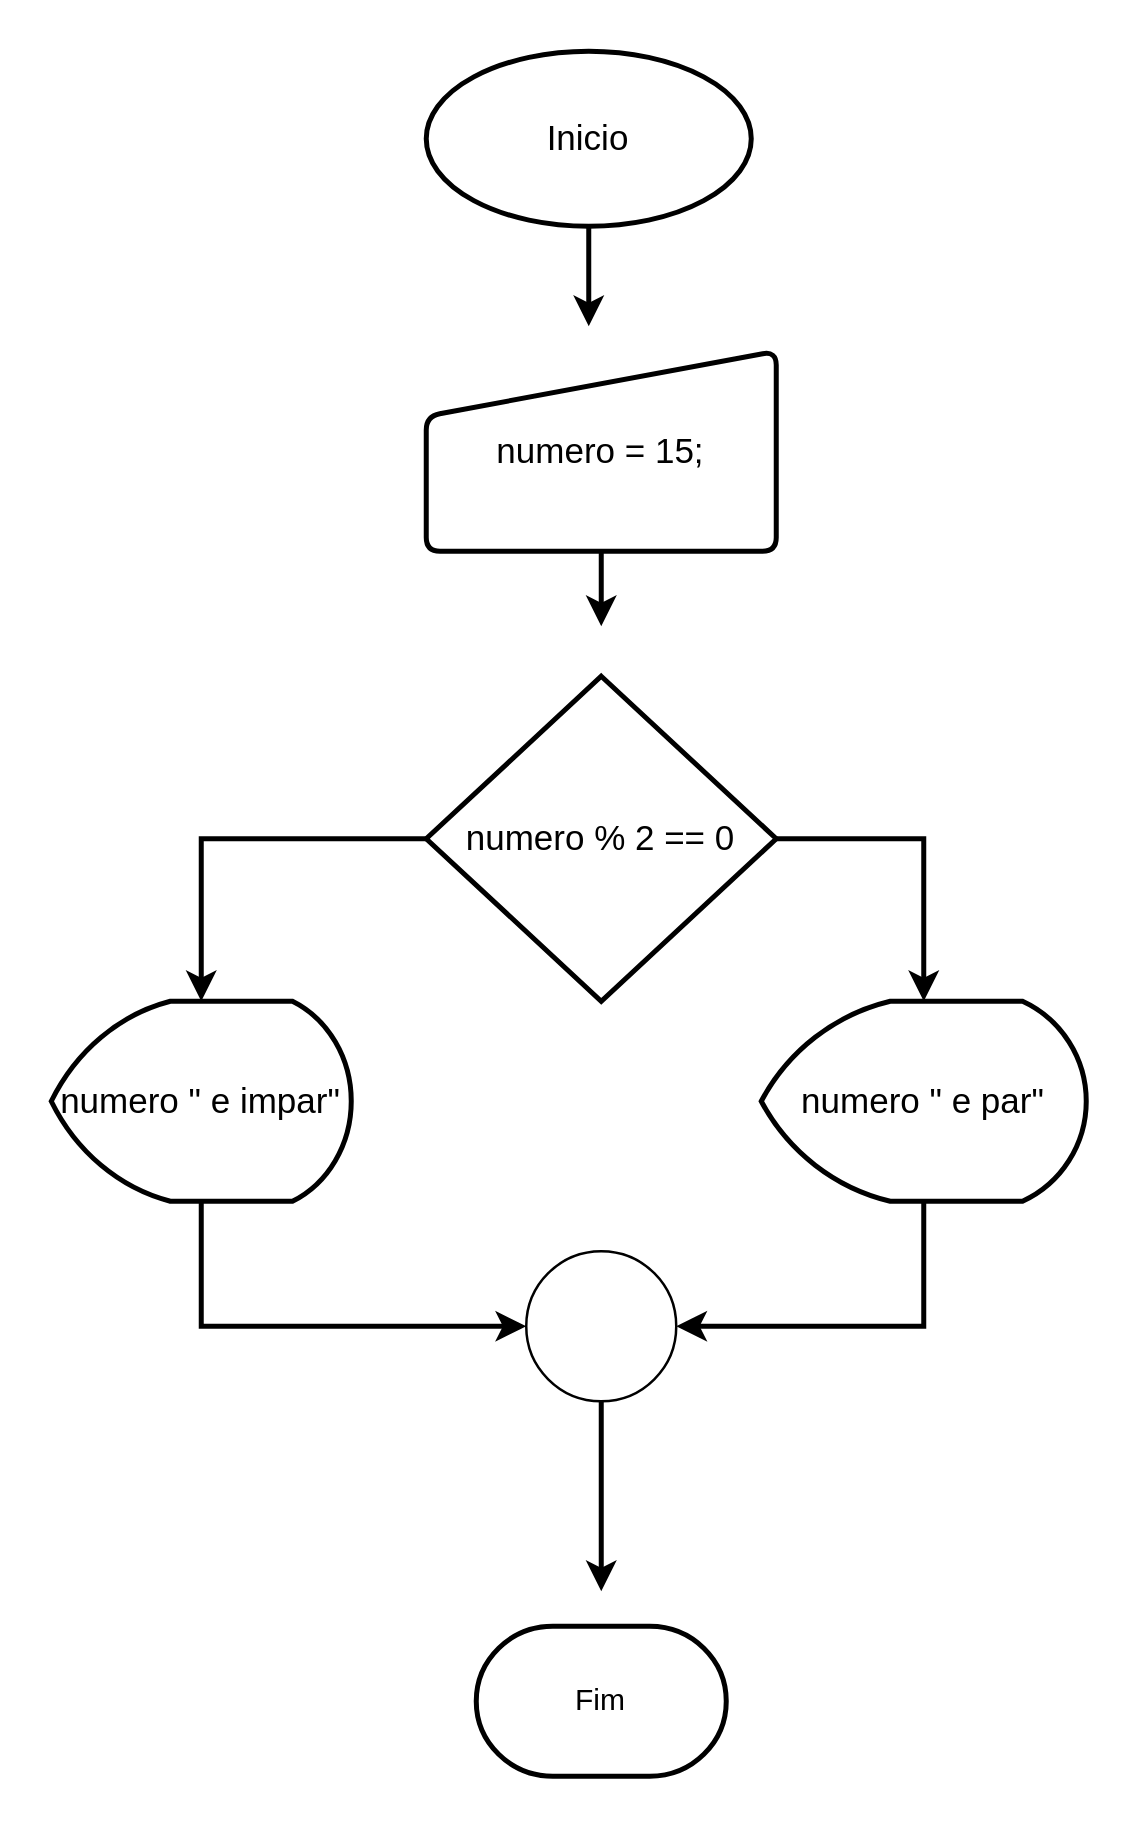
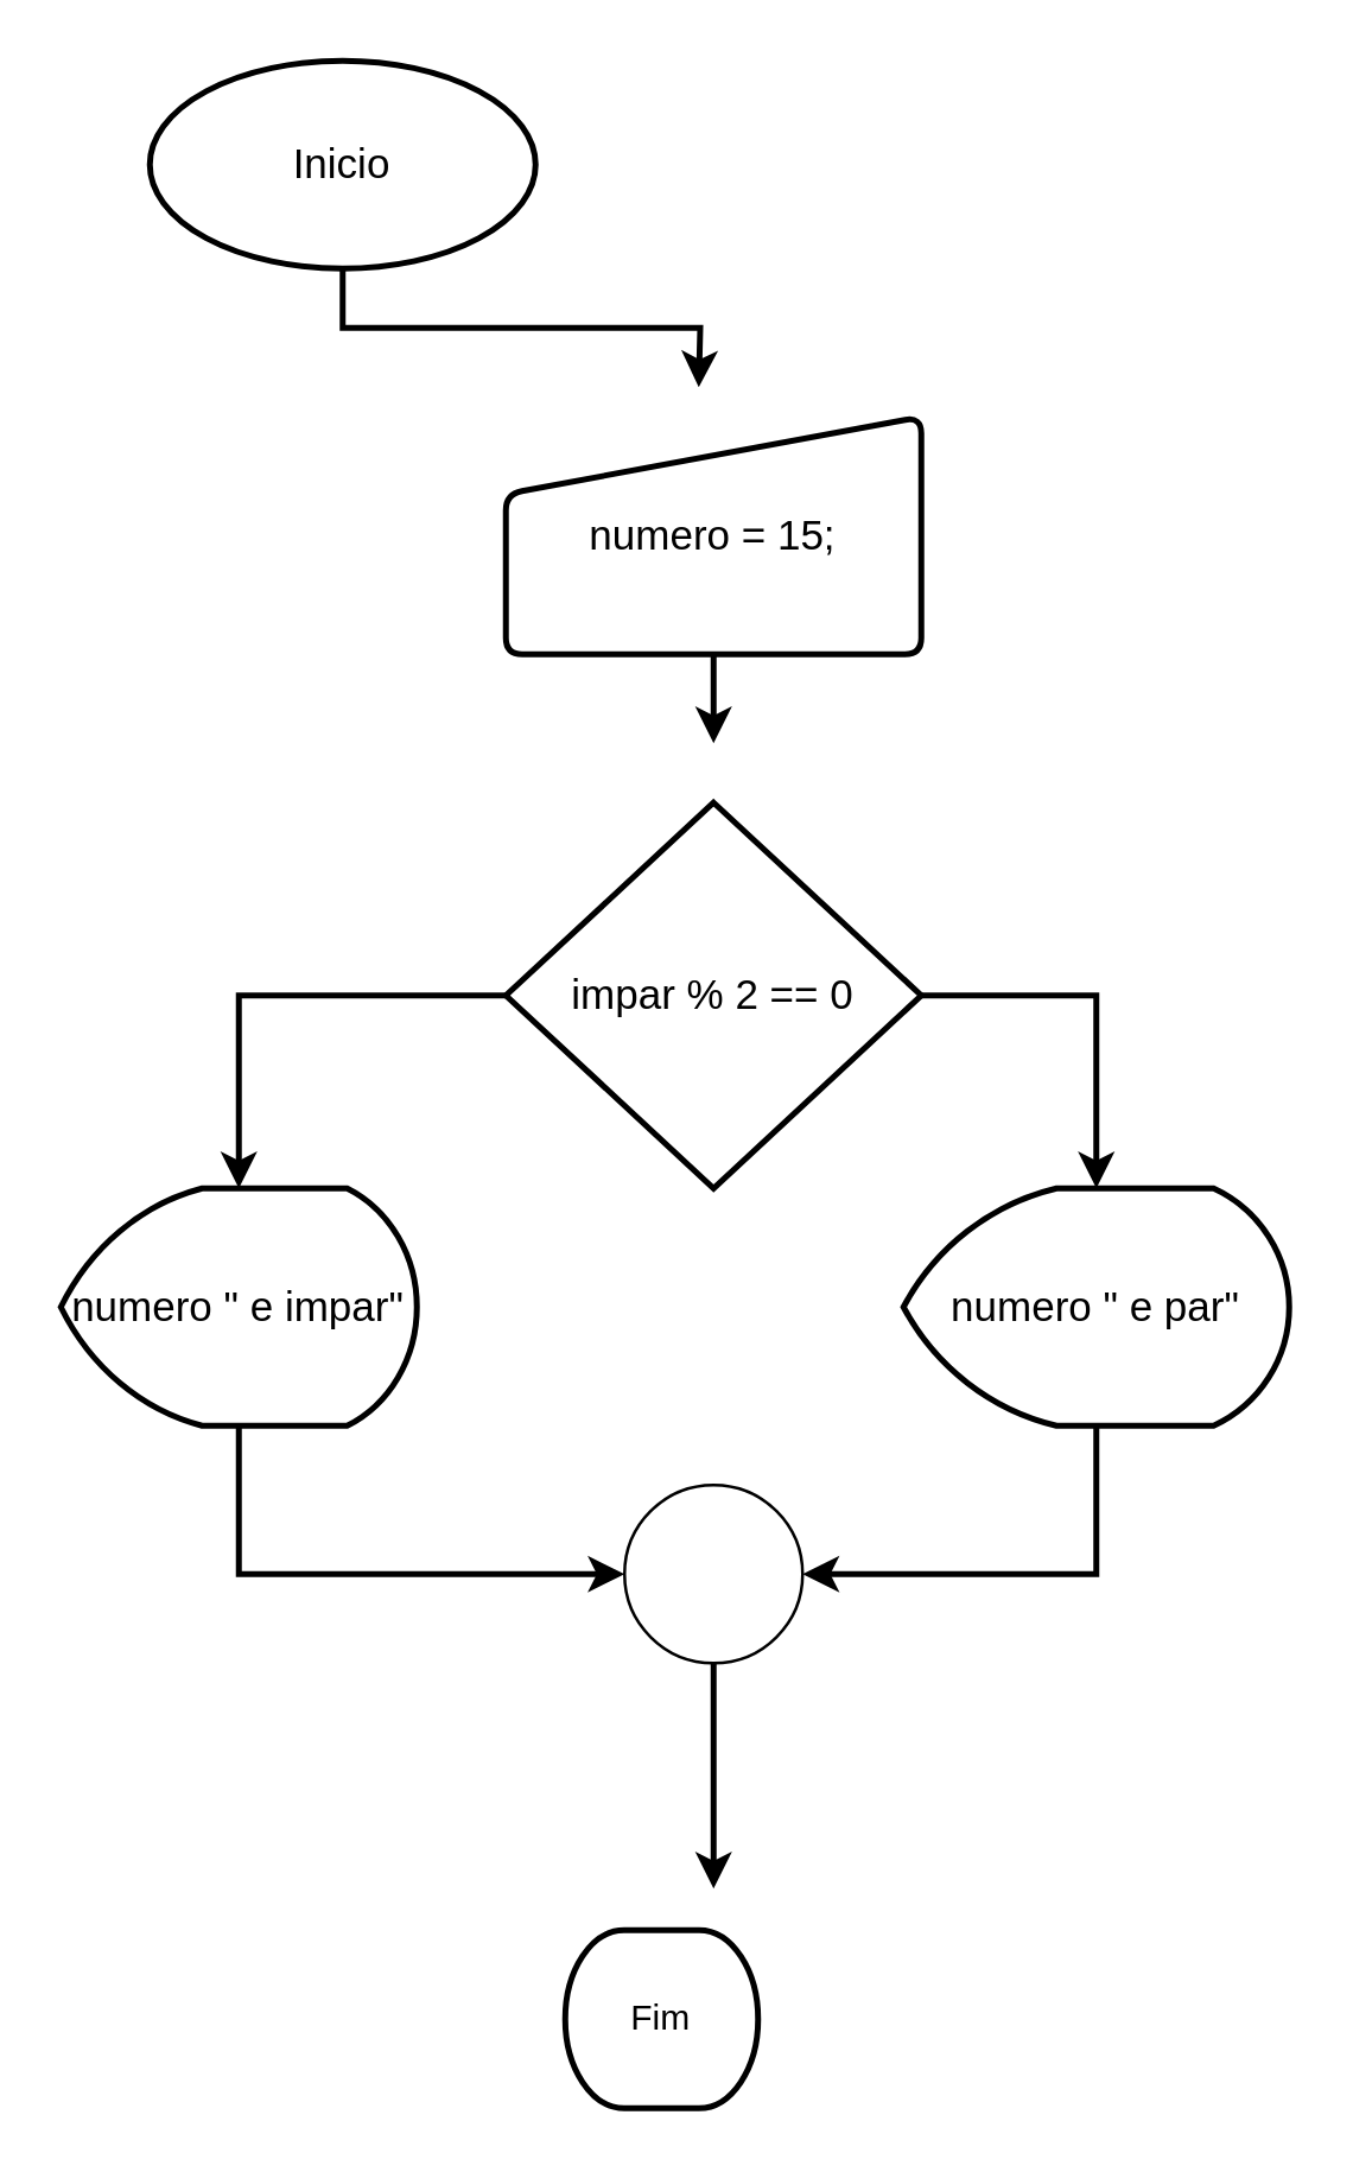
- <mxCell id="3" value="&lt;font style=&quot;font-size: 14px&quot;&gt;Inicio&lt;/font&gt;" style="strokeWidth=2;html=1;shape=mxgraph.flowchart.start_1;whiteSpace=wrap;" vertex="1" parent="1"><mxGeometry x="170" y="20" width="130" height="70" as="geometry" /></mxCell>
+ <mxCell id="3" value="&lt;font style=&quot;font-size: 14px&quot;&gt;Inicio&lt;/font&gt;" style="strokeWidth=2;html=1;shape=mxgraph.flowchart.start_1;whiteSpace=wrap;" vertex="1" parent="1"><mxGeometry x="50" y="20" width="130" height="70" as="geometry" /></mxCell>
- <mxCell id="8" value="&lt;font style=&quot;font-size: 14px&quot;&gt;numero % 2 == 0&lt;/font&gt;" style="strokeWidth=2;html=1;shape=mxgraph.flowchart.decision;whiteSpace=wrap;" vertex="1" parent="1"><mxGeometry x="170" y="270" width="140" height="130" as="geometry" /></mxCell>
+ <mxCell id="8" value="&lt;font style=&quot;font-size: 14px&quot;&gt;impar % 2 == 0&lt;/font&gt;" style="strokeWidth=2;html=1;shape=mxgraph.flowchart.decision;whiteSpace=wrap;" vertex="1" parent="1"><mxGeometry x="170" y="270" width="140" height="130" as="geometry" /></mxCell>
- <mxCell id="15" value="Fim" style="strokeWidth=2;html=1;shape=mxgraph.flowchart.terminator;whiteSpace=wrap;" vertex="1" parent="1"><mxGeometry x="190" y="650" width="100" height="60" as="geometry" /></mxCell>
+ <mxCell id="15" value="Fim" style="strokeWidth=2;html=1;shape=mxgraph.flowchart.terminator;whiteSpace=wrap;" vertex="1" parent="1"><mxGeometry x="190" y="650" width="65" height="60" as="geometry" /></mxCell>
